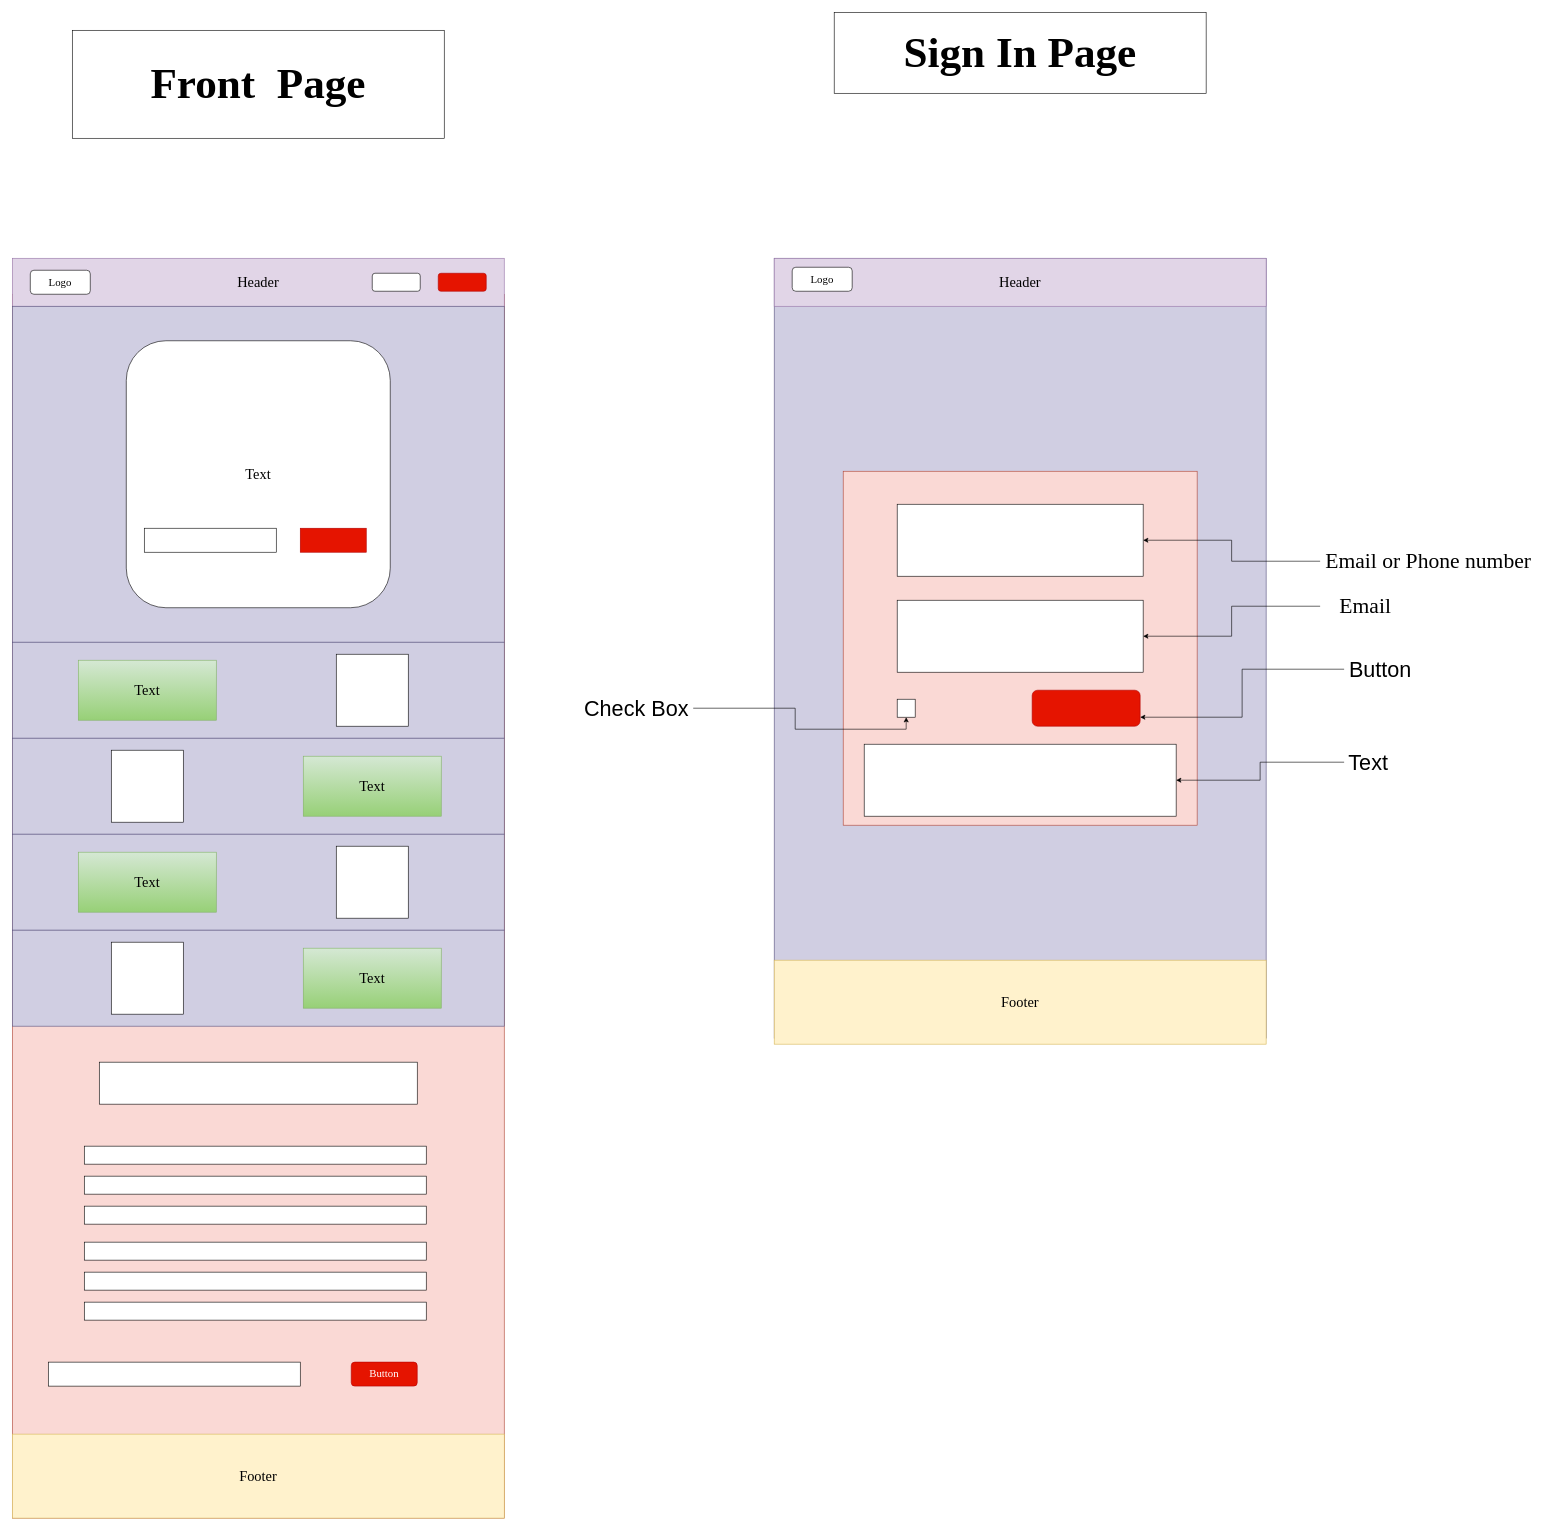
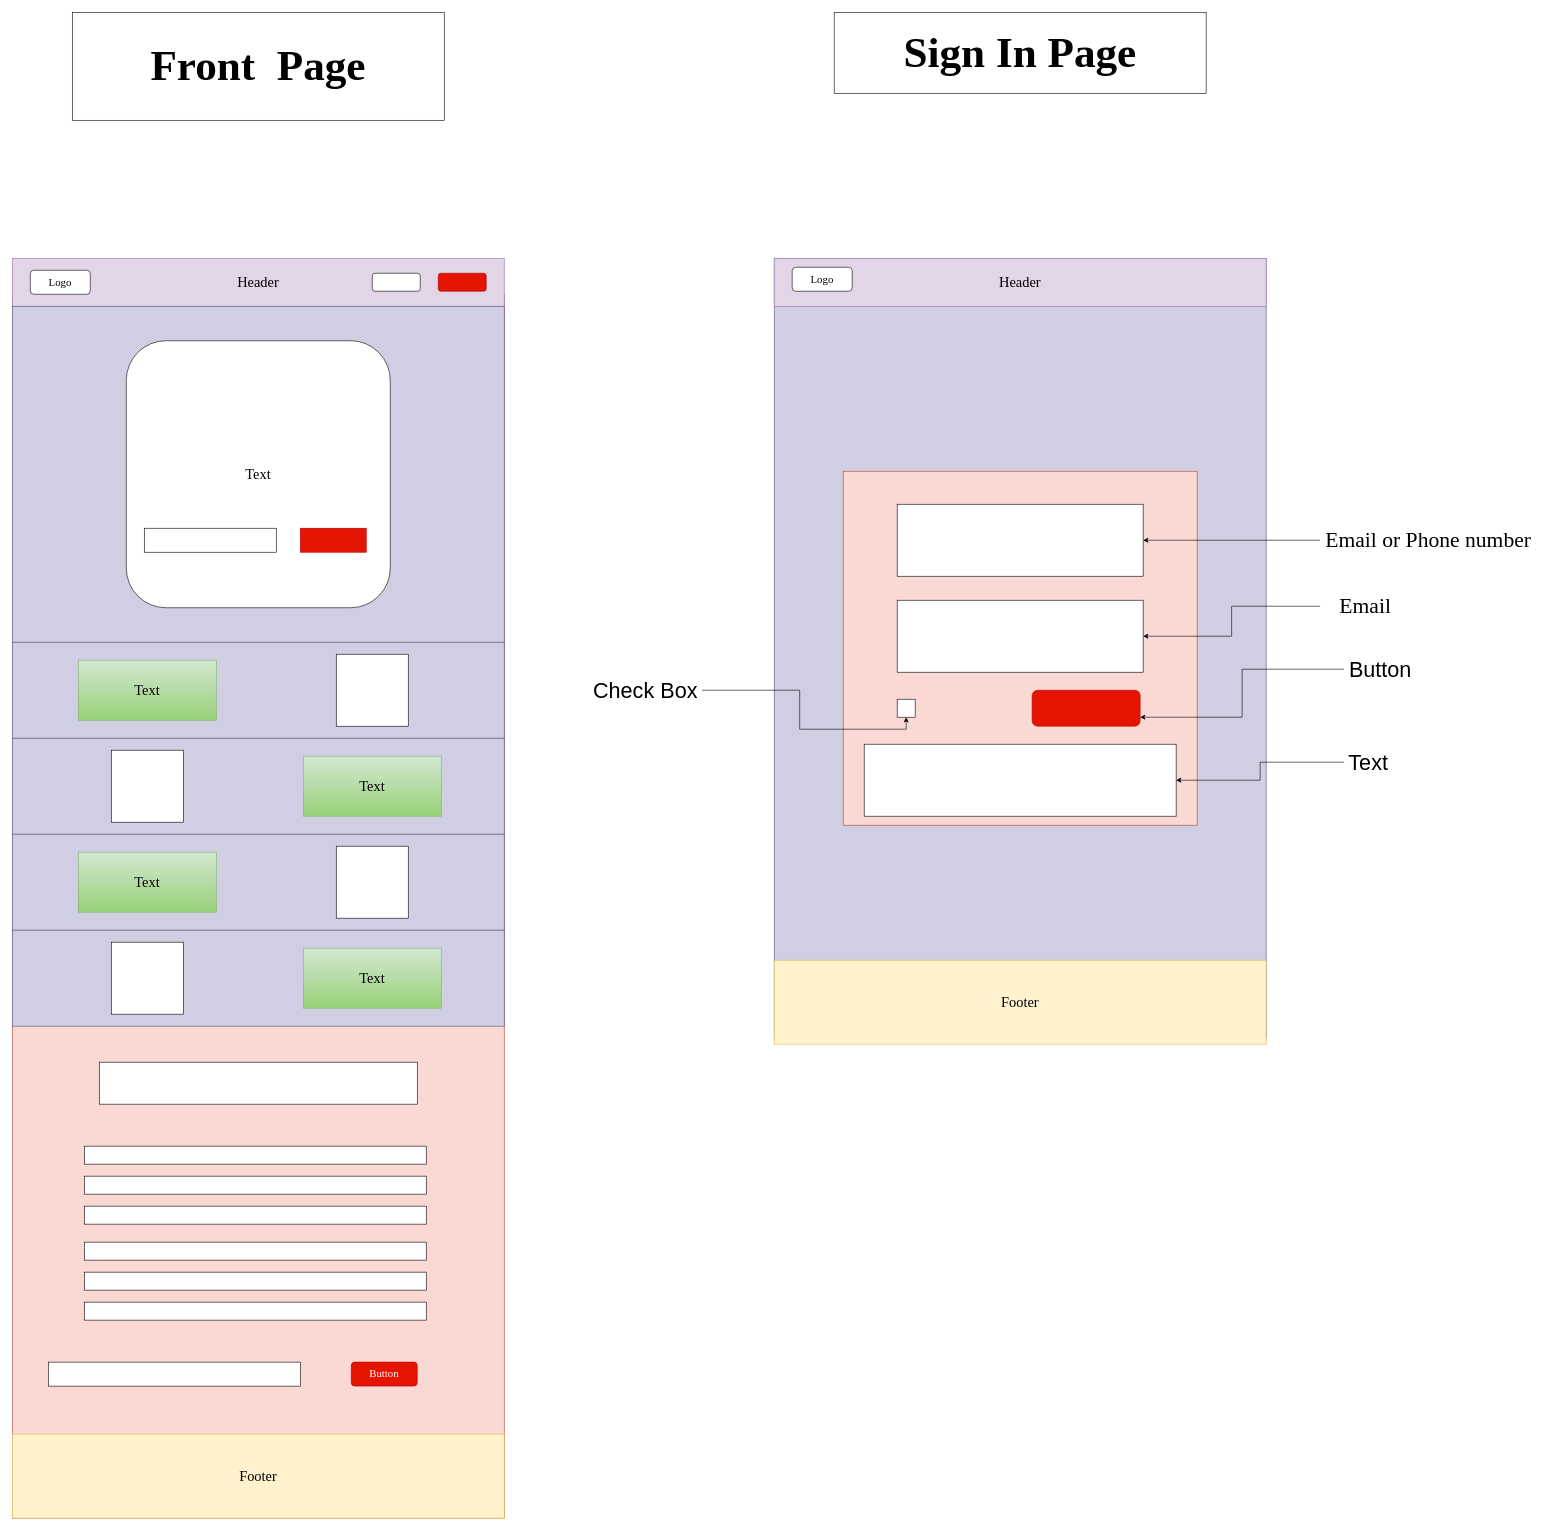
- <mxCell id="43" value="&lt;font style=&quot;font-size: 72px&quot; face=&quot;Times New Roman&quot;&gt;&lt;b&gt;Front&amp;nbsp; Page&lt;/b&gt;&lt;/font&gt;" style="rounded=0;whiteSpace=wrap;html=1;" vertex="1" parent="1"><mxGeometry x="120" y="50" width="620" height="180" as="geometry" /></mxCell>
+ <mxCell id="43" value="&lt;font style=&quot;font-size: 72px&quot; face=&quot;Times New Roman&quot;&gt;&lt;b&gt;Front&amp;nbsp; Page&lt;/b&gt;&lt;/font&gt;" style="rounded=0;whiteSpace=wrap;html=1;" vertex="1" parent="1"><mxGeometry x="120" y="20" width="620" height="180" as="geometry" /></mxCell>
- <mxCell id="52" value="&lt;font style=&quot;font-size: 36px&quot; face=&quot;Times New Roman&quot;&gt;Email or Phone number&lt;/font&gt;" style="text;html=1;align=center;verticalAlign=middle;resizable=0;points=[];autosize=1;" vertex="1" parent="1"><mxGeometry x="2200" y="920" width="360" height="30" as="geometry" /></mxCell>
+ <mxCell id="52" value="&lt;font style=&quot;font-size: 36px&quot; face=&quot;Times New Roman&quot;&gt;Email or Phone number&lt;/font&gt;" style="text;html=1;align=center;verticalAlign=middle;resizable=0;points=[];autosize=1;" vertex="1" parent="1"><mxGeometry x="2200" y="885" width="360" height="30" as="geometry" /></mxCell>
- <mxCell id="50" value="&lt;font style=&quot;font-size: 36px&quot;&gt;Check Box&lt;/font&gt;" style="text;html=1;align=center;verticalAlign=middle;resizable=0;points=[];autosize=1;" vertex="1" parent="1"><mxGeometry x="965" y="1165" width="190" height="30" as="geometry" /></mxCell>
+ <mxCell id="50" value="&lt;font style=&quot;font-size: 36px&quot;&gt;Check Box&lt;/font&gt;" style="text;html=1;align=center;verticalAlign=middle;resizable=0;points=[];autosize=1;" vertex="1" parent="1"><mxGeometry x="980" y="1135" width="190" height="30" as="geometry" /></mxCell>
